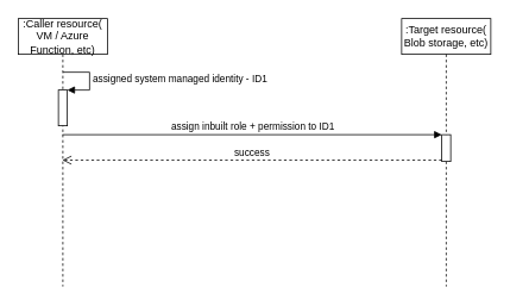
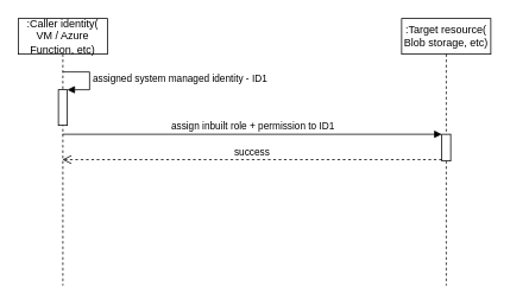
- <mxCell id="2" value=":Caller resource( VM / Azure Function, etc)" style="shape=umlLifeline;perimeter=lifelinePerimeter;whiteSpace=wrap;html=1;container=1;collapsible=0;recursiveResize=0;outlineConnect=0;" vertex="1" parent="1"><mxGeometry x="20" y="20" width="100" height="300" as="geometry" /></mxCell>
+ <mxCell id="2" value=":Caller identity( VM / Azure Function, etc)" style="shape=umlLifeline;perimeter=lifelinePerimeter;whiteSpace=wrap;html=1;container=1;collapsible=0;recursiveResize=0;outlineConnect=0;" vertex="1" parent="1"><mxGeometry x="20" y="20" width="100" height="300" as="geometry" /></mxCell>
